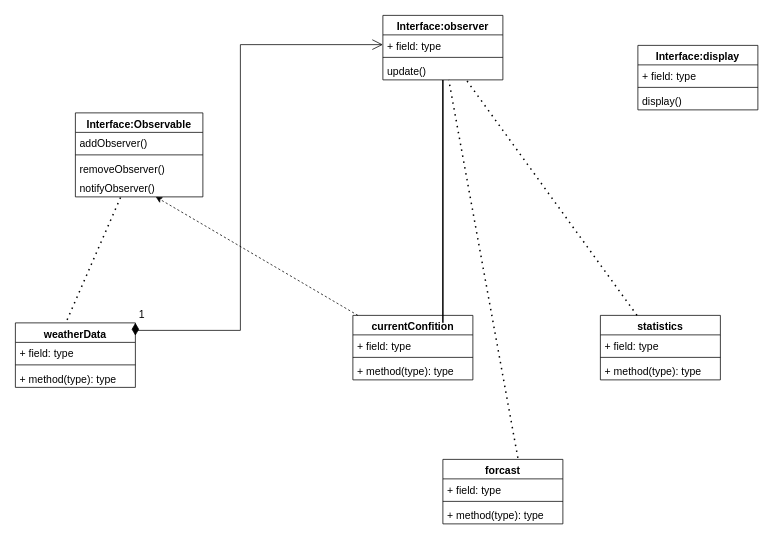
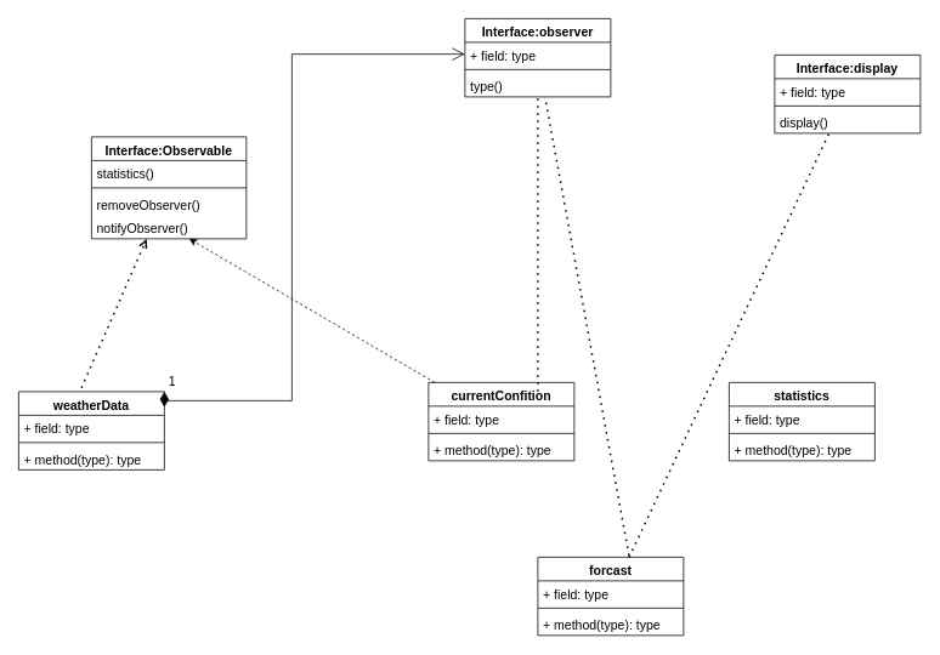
- <mxCell id="33" value="update()" style="text;strokeColor=none;fillColor=none;align=left;verticalAlign=top;spacingLeft=4;spacingRight=4;overflow=hidden;rotatable=0;points=[[0,0.5],[1,0.5]];portConstraint=eastwest;fontSize=14;" vertex="1" parent="30"><mxGeometry y="60" width="160" height="26" as="geometry" /></mxCell>
+ <mxCell id="33" value="type()" style="text;strokeColor=none;fillColor=none;align=left;verticalAlign=top;spacingLeft=4;spacingRight=4;overflow=hidden;rotatable=0;points=[[0,0.5],[1,0.5]];portConstraint=eastwest;fontSize=14;" vertex="1" parent="30"><mxGeometry y="60" width="160" height="26" as="geometry" /></mxCell>
- <mxCell id="3" value="addObserver()" style="text;strokeColor=none;fillColor=none;align=left;verticalAlign=top;spacingLeft=4;spacingRight=4;overflow=hidden;rotatable=0;points=[[0,0.5],[1,0.5]];portConstraint=eastwest;fontSize=14;" vertex="1" parent="2"><mxGeometry y="26" width="170" height="26" as="geometry" /></mxCell>
+ <mxCell id="3" value="statistics()" style="text;strokeColor=none;fillColor=none;align=left;verticalAlign=top;spacingLeft=4;spacingRight=4;overflow=hidden;rotatable=0;points=[[0,0.5],[1,0.5]];portConstraint=eastwest;fontSize=14;" vertex="1" parent="2"><mxGeometry y="26" width="170" height="26" as="geometry" /></mxCell>
- <mxCell id="36" value="" style="endArrow=none;dashed=1;html=1;dashPattern=1 3;strokeWidth=2;rounded=0;fontSize=14;" edge="1" parent="1" source="20" target="30"><mxGeometry width="50" height="50" relative="1" as="geometry"><mxPoint x="741.536" y="430" as="sourcePoint" /><mxPoint x="748.464" y="236" as="targetPoint" /></mxGeometry></mxCell>
- <mxCell id="11" value="" style="endArrow=none;dashed=1;html=1;dashPattern=1 3;strokeWidth=2;rounded=0;fontSize=14;exitX=0.431;exitY=-0.047;exitDx=0;exitDy=0;exitPerimeter=0;" edge="1" parent="1" source="7" target="2"><mxGeometry width="50" height="50" relative="1" as="geometry"><mxPoint x="400" y="530" as="sourcePoint" /><mxPoint x="450" y="480" as="targetPoint" /></mxGeometry></mxCell>
+ <mxCell id="11" value="" style="endArrow=open;dashed=1;html=1;dashPattern=1 3;strokeWidth=2;rounded=0;fontSize=14;exitX=0.431;exitY=-0.047;exitDx=0;exitDy=0;exitPerimeter=0;" edge="1" parent="1" source="7" target="2"><mxGeometry width="50" height="50" relative="1" as="geometry"><mxPoint x="400" y="530" as="sourcePoint" /><mxPoint x="450" y="480" as="targetPoint" /></mxGeometry></mxCell>
- <mxCell id="34" value="" style="endArrow=none;dashed=0;html=1;dashPattern=1 3;strokeWidth=2;rounded=0;fontSize=14;exitX=0.75;exitY=0.116;exitDx=0;exitDy=0;exitPerimeter=0;" edge="1" parent="1" source="16" target="30"><mxGeometry width="50" height="50" relative="1" as="geometry"><mxPoint x="487.607" y="430" as="sourcePoint" /><mxPoint x="702.393" y="236" as="targetPoint" /></mxGeometry></mxCell>
+ <mxCell id="34" value="" style="endArrow=none;dashed=1;html=1;dashPattern=1 3;strokeWidth=2;rounded=0;fontSize=14;exitX=0.75;exitY=0.116;exitDx=0;exitDy=0;exitPerimeter=0;" edge="1" parent="1" source="16" target="30"><mxGeometry width="50" height="50" relative="1" as="geometry"><mxPoint x="487.607" y="430" as="sourcePoint" /><mxPoint x="702.393" y="236" as="targetPoint" /></mxGeometry></mxCell>
+ <mxCell id="28" value="" style="endArrow=none;dashed=1;html=1;dashPattern=1 3;strokeWidth=2;rounded=0;fontSize=14;" edge="1" parent="1" source="24" target="12"><mxGeometry width="50" height="50" relative="1" as="geometry"><mxPoint x="713.893" y="430" as="sourcePoint" /><mxPoint x="596.107" y="236" as="targetPoint" /></mxGeometry></mxCell>
